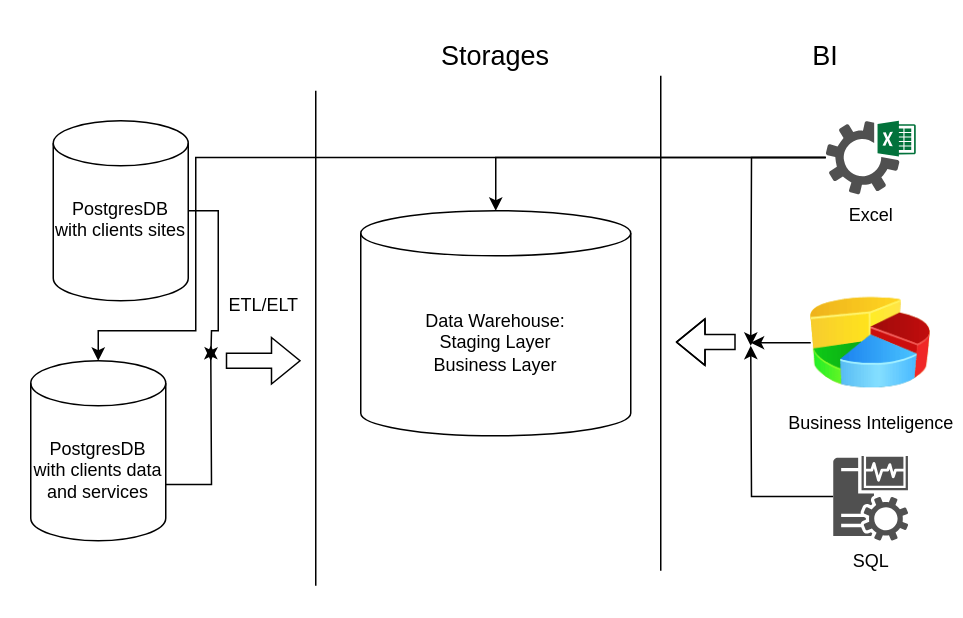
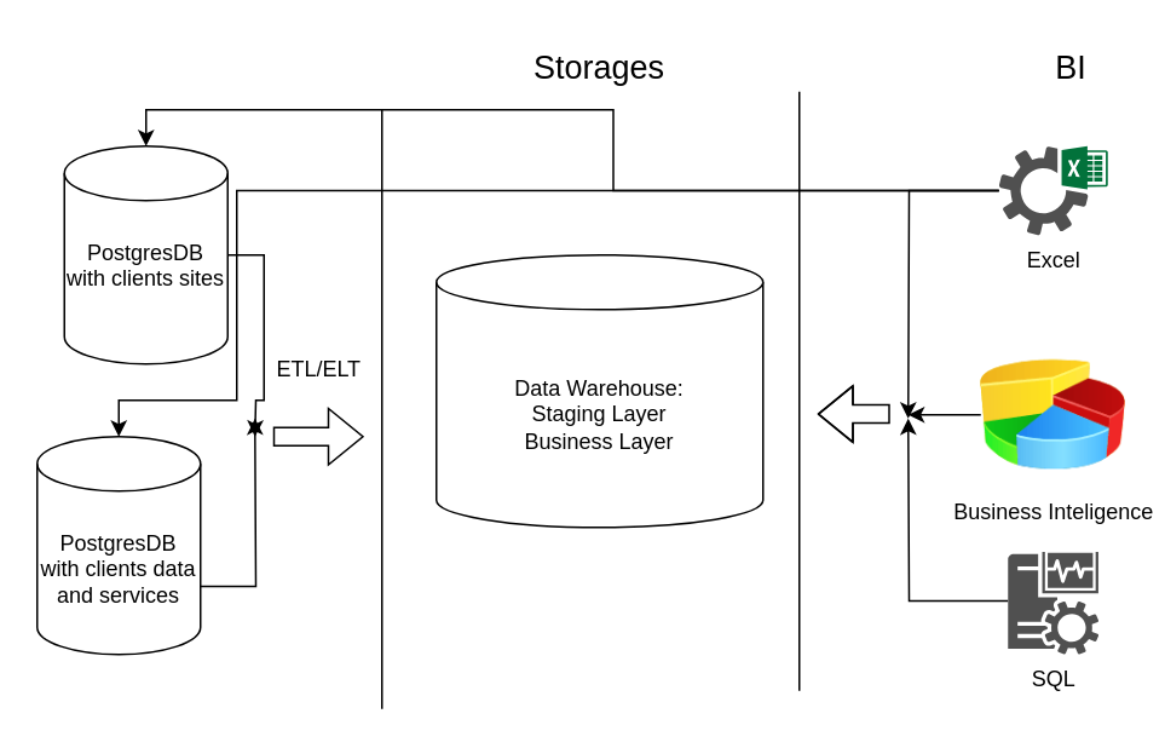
- <mxCell id="14" value="&lt;div style=&quot;&quot;&gt;&lt;span style=&quot;font-size: 18px; background-color: transparent; color: light-dark(rgb(0, 0, 0), rgb(255, 255, 255));&quot;&gt;BI&lt;/span&gt;&lt;/div&gt;" style="text;whiteSpace=wrap;html=1;align=center;" vertex="1" parent="1"><mxGeometry x="505" y="20" width="90" height="35" as="geometry" /></mxCell>
+ <mxCell id="14" value="&lt;div style=&quot;&quot;&gt;&lt;span style=&quot;font-size: 18px; background-color: transparent; color: light-dark(rgb(0, 0, 0), rgb(255, 255, 255));&quot;&gt;BI&lt;/span&gt;&lt;/div&gt;" style="text;whiteSpace=wrap;html=1;align=center;" vertex="1" parent="1"><mxGeometry x="545" y="20" width="90" height="35" as="geometry" /></mxCell>
- <mxCell id="21" style="edgeStyle=orthogonalEdgeStyle;rounded=0;orthogonalLoop=1;jettySize=auto;html=1;" edge="1" parent="1" source="13" target="6"><mxGeometry relative="1" as="geometry" /></mxCell>
+ <mxCell id="21" style="edgeStyle=orthogonalEdgeStyle;rounded=0;orthogonalLoop=1;jettySize=auto;html=1;entryX=0.5;entryY=0;entryDx=0;entryDy=0;entryPerimeter=0;" edge="1" parent="1" source="13" target="3"><mxGeometry relative="1" as="geometry" /></mxCell>
